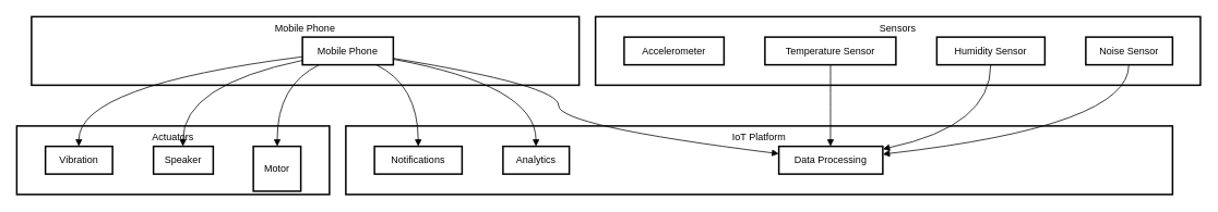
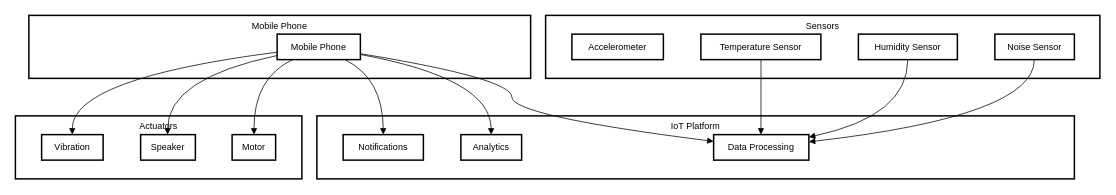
- <mxCell id="3" value="Motor" style="whiteSpace=wrap;strokeWidth=2;" vertex="1" parent="1"><mxGeometry x="309" y="179" width="58" height="55" as="geometry" /></mxCell>
+ <mxCell id="3" value="Motor" style="whiteSpace=wrap;strokeWidth=2;" vertex="1" parent="1"><mxGeometry x="309" y="179" width="58" height="34" as="geometry" /></mxCell>
